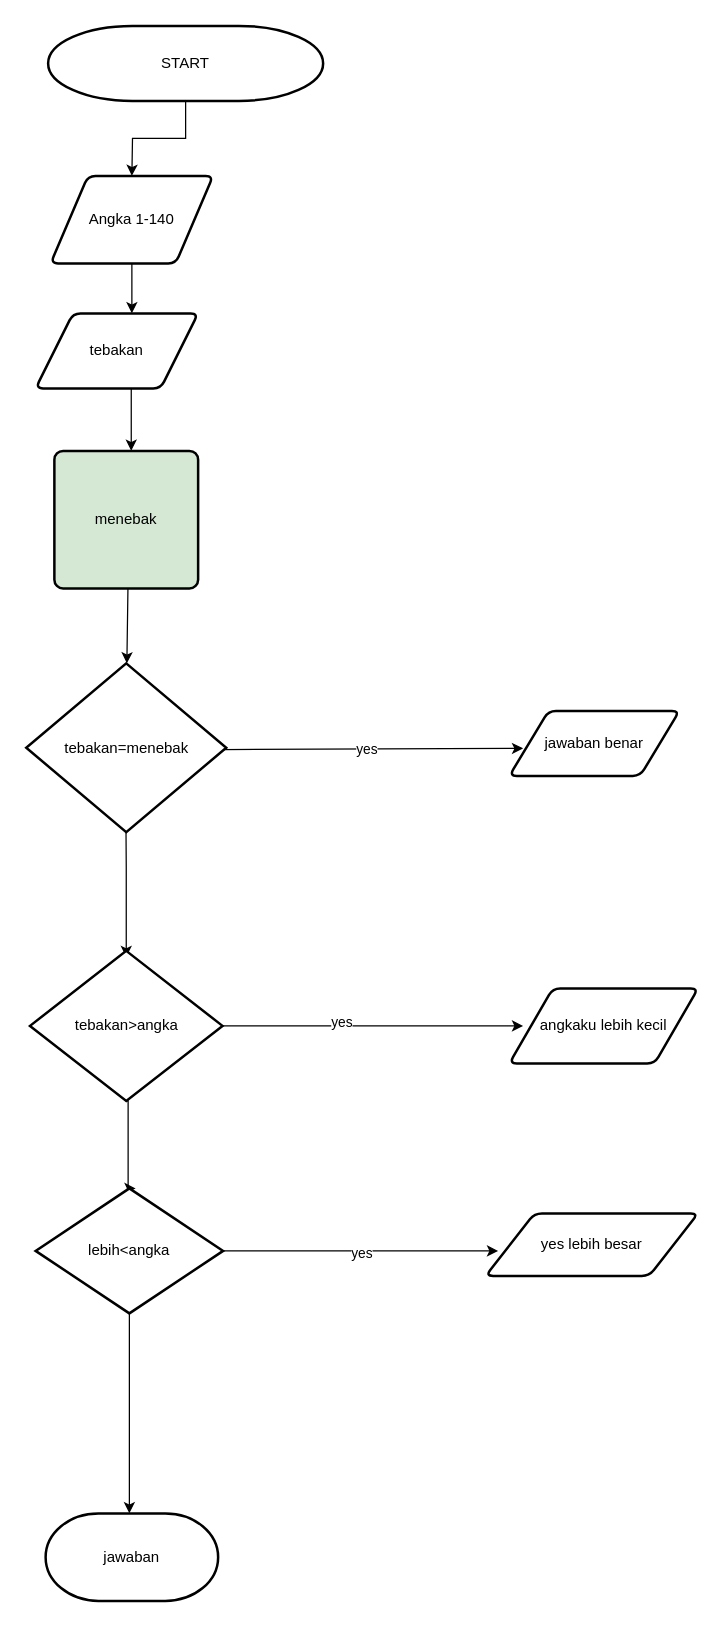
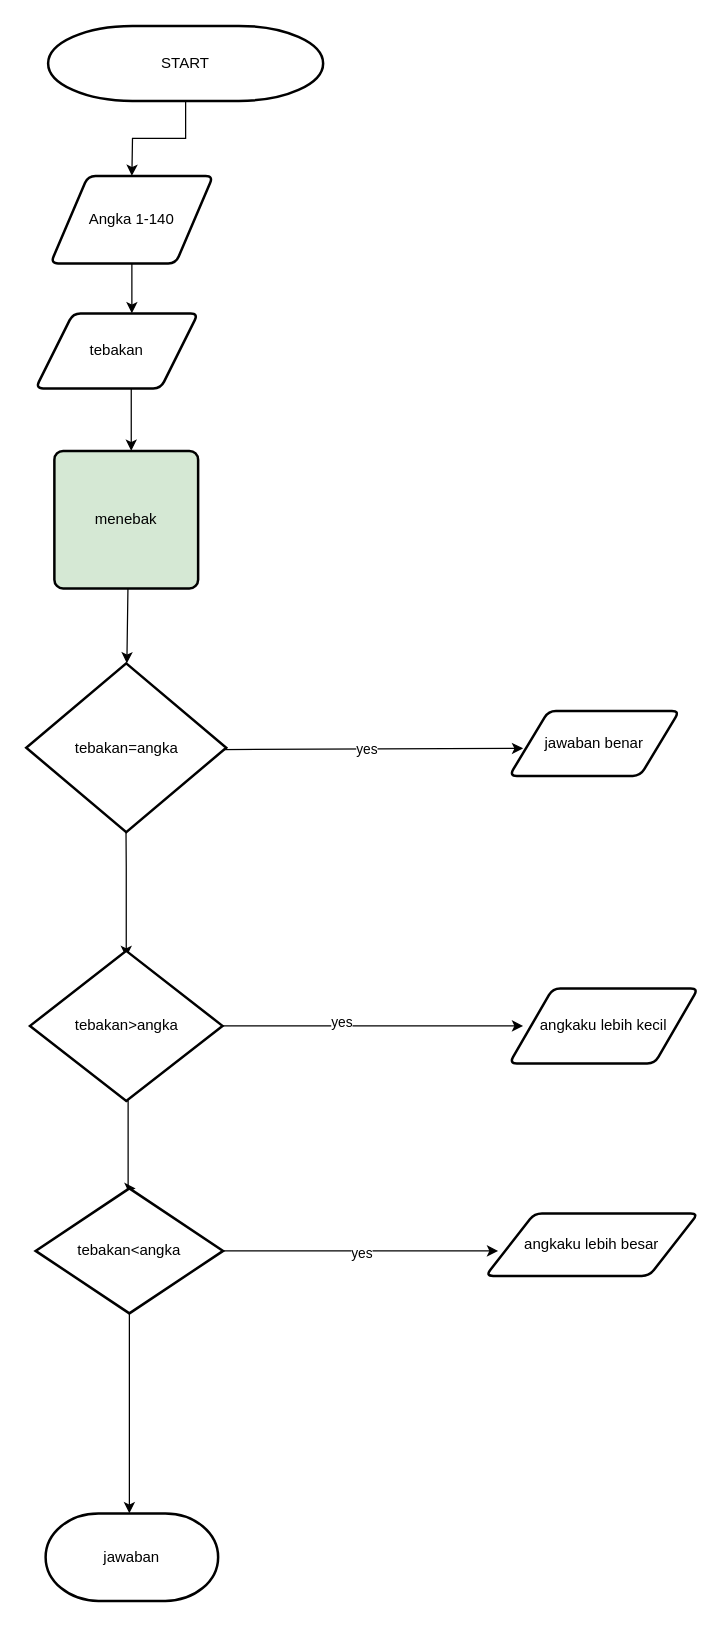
- <mxCell id="14" value="tebakan=menebak" style="strokeWidth=2;html=1;shape=mxgraph.flowchart.decision;whiteSpace=wrap;" vertex="1" parent="1"><mxGeometry x="20.5" y="530" width="160" height="135" as="geometry" /></mxCell>
+ <mxCell id="14" value="tebakan=angka" style="strokeWidth=2;html=1;shape=mxgraph.flowchart.decision;whiteSpace=wrap;" vertex="1" parent="1"><mxGeometry x="20.5" y="530" width="160" height="135" as="geometry" /></mxCell>
- <mxCell id="25" value="yes lebih besar" style="shape=parallelogram;html=1;strokeWidth=2;perimeter=parallelogramPerimeter;whiteSpace=wrap;rounded=1;arcSize=12;size=0.23;" vertex="1" parent="1"><mxGeometry x="388" y="970" width="170" height="50" as="geometry" /></mxCell>
+ <mxCell id="25" value="angkaku lebih besar" style="shape=parallelogram;html=1;strokeWidth=2;perimeter=parallelogramPerimeter;whiteSpace=wrap;rounded=1;arcSize=12;size=0.23;" vertex="1" parent="1"><mxGeometry x="388" y="970" width="170" height="50" as="geometry" /></mxCell>
- <mxCell id="24" value="lebih&amp;lt;angka" style="strokeWidth=2;html=1;shape=mxgraph.flowchart.decision;whiteSpace=wrap;" vertex="1" parent="1"><mxGeometry x="28" y="950" width="150" height="100" as="geometry" /></mxCell>
+ <mxCell id="24" value="tebakan&amp;lt;angka" style="strokeWidth=2;html=1;shape=mxgraph.flowchart.decision;whiteSpace=wrap;" vertex="1" parent="1"><mxGeometry x="28" y="950" width="150" height="100" as="geometry" /></mxCell>
